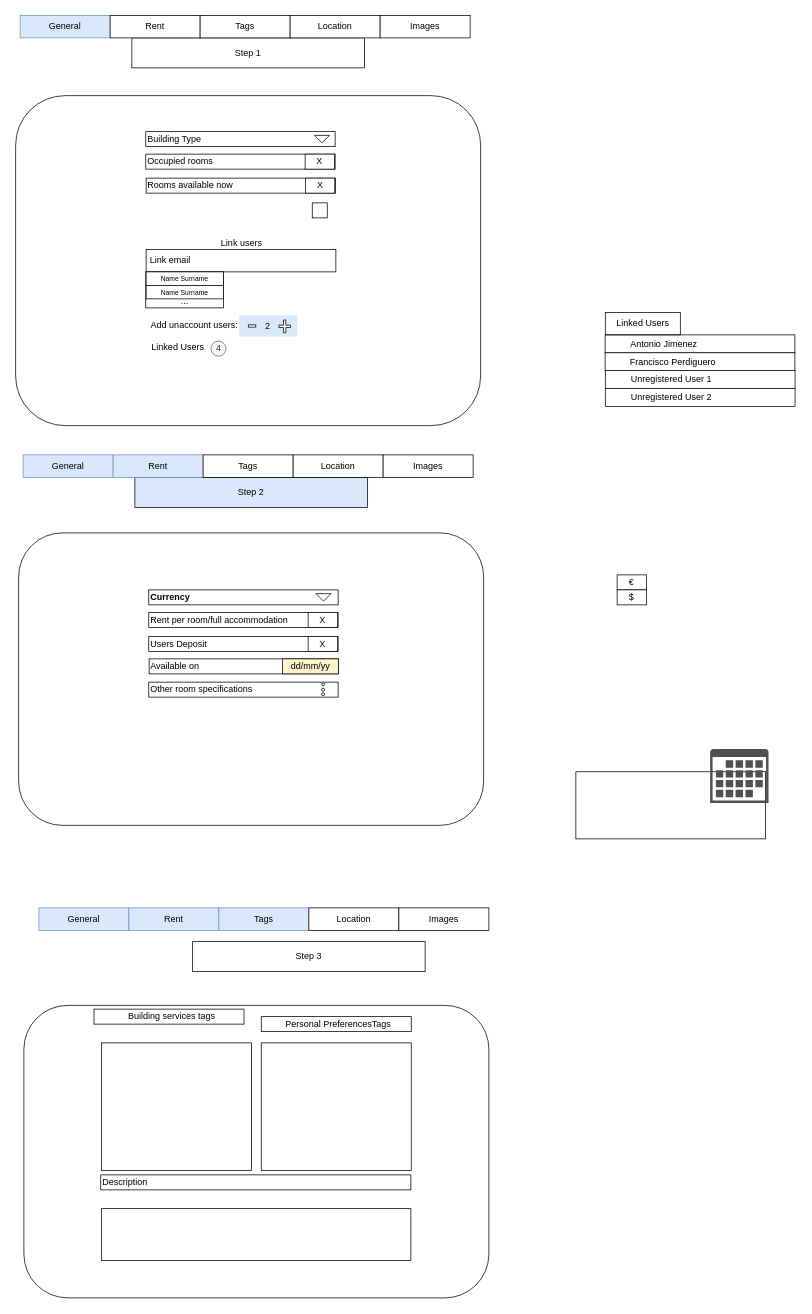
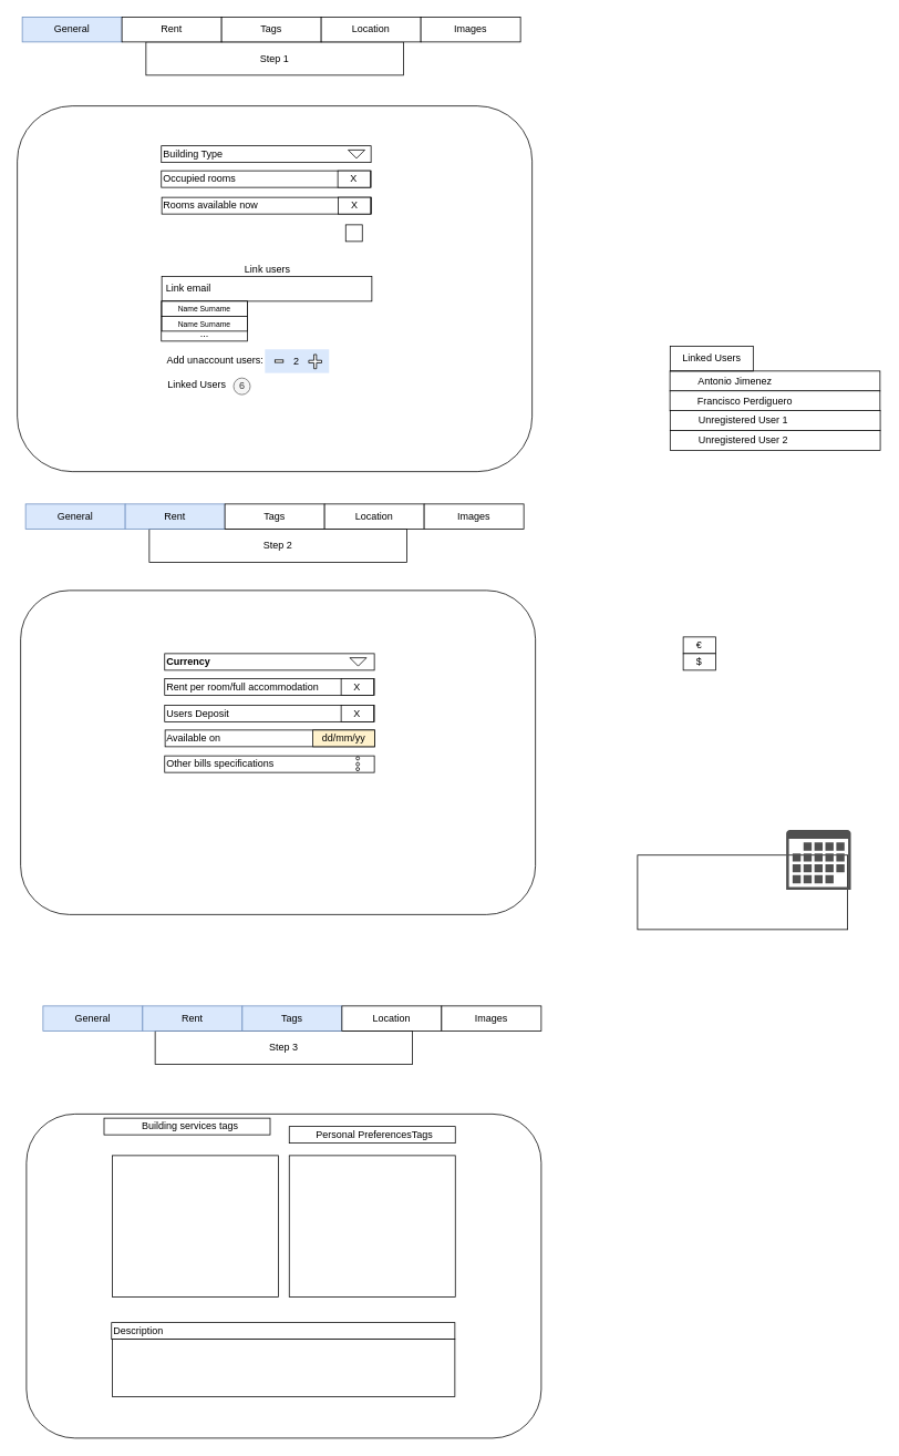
- <mxCell id="3" value="4" style="ellipse;whiteSpace=wrap;html=1;aspect=fixed;fillColor=#f5f5f5;fontColor=#333333;strokeColor=#666666;" parent="1" vertex="1"><mxGeometry x="280.5" y="454.37" width="20" height="20" as="geometry" /></mxCell>
+ <mxCell id="3" value="6" style="ellipse;whiteSpace=wrap;html=1;aspect=fixed;fillColor=#f5f5f5;fontColor=#333333;strokeColor=#666666;" parent="1" vertex="1"><mxGeometry x="280.5" y="454.37" width="20" height="20" as="geometry" /></mxCell>
- <mxCell id="19" value="Step 2" style="rounded=0;whiteSpace=wrap;html=1;fillColor=#dae8fc;" parent="1" vertex="1"><mxGeometry x="179" y="636" width="310" height="40" as="geometry" /></mxCell>
+ <mxCell id="19" value="Step 2" style="rounded=0;whiteSpace=wrap;html=1;" parent="1" vertex="1"><mxGeometry x="179" y="636" width="310" height="40" as="geometry" /></mxCell>
- <mxCell id="23" value="Other room specifications" style="rounded=0;whiteSpace=wrap;html=1;align=left;" parent="1" vertex="1"><mxGeometry x="197.5" y="909" width="252.5" height="20" as="geometry" /></mxCell>
+ <mxCell id="23" value="Other bills specifications" style="rounded=0;whiteSpace=wrap;html=1;align=left;" parent="1" vertex="1"><mxGeometry x="197.5" y="909" width="252.5" height="20" as="geometry" /></mxCell>
- <mxCell id="27" value="Step 3" style="rounded=0;whiteSpace=wrap;html=1;" parent="1" vertex="1"><mxGeometry x="256" y="1255" width="310" height="40" as="geometry" /></mxCell>
+ <mxCell id="27" value="Step 3" style="rounded=0;whiteSpace=wrap;html=1;" parent="1" vertex="1"><mxGeometry x="186" y="1240" width="310" height="40" as="geometry" /></mxCell>
- <mxCell id="31" value="Description" style="rounded=0;whiteSpace=wrap;html=1;align=left;" parent="1" vertex="1"><mxGeometry x="133.5" y="1566" width="413.5" height="20" as="geometry" /></mxCell>
+ <mxCell id="31" value="Description" style="rounded=0;whiteSpace=wrap;html=1;align=left;" parent="1" vertex="1"><mxGeometry x="133.5" y="1591" width="413.5" height="20" as="geometry" /></mxCell>
